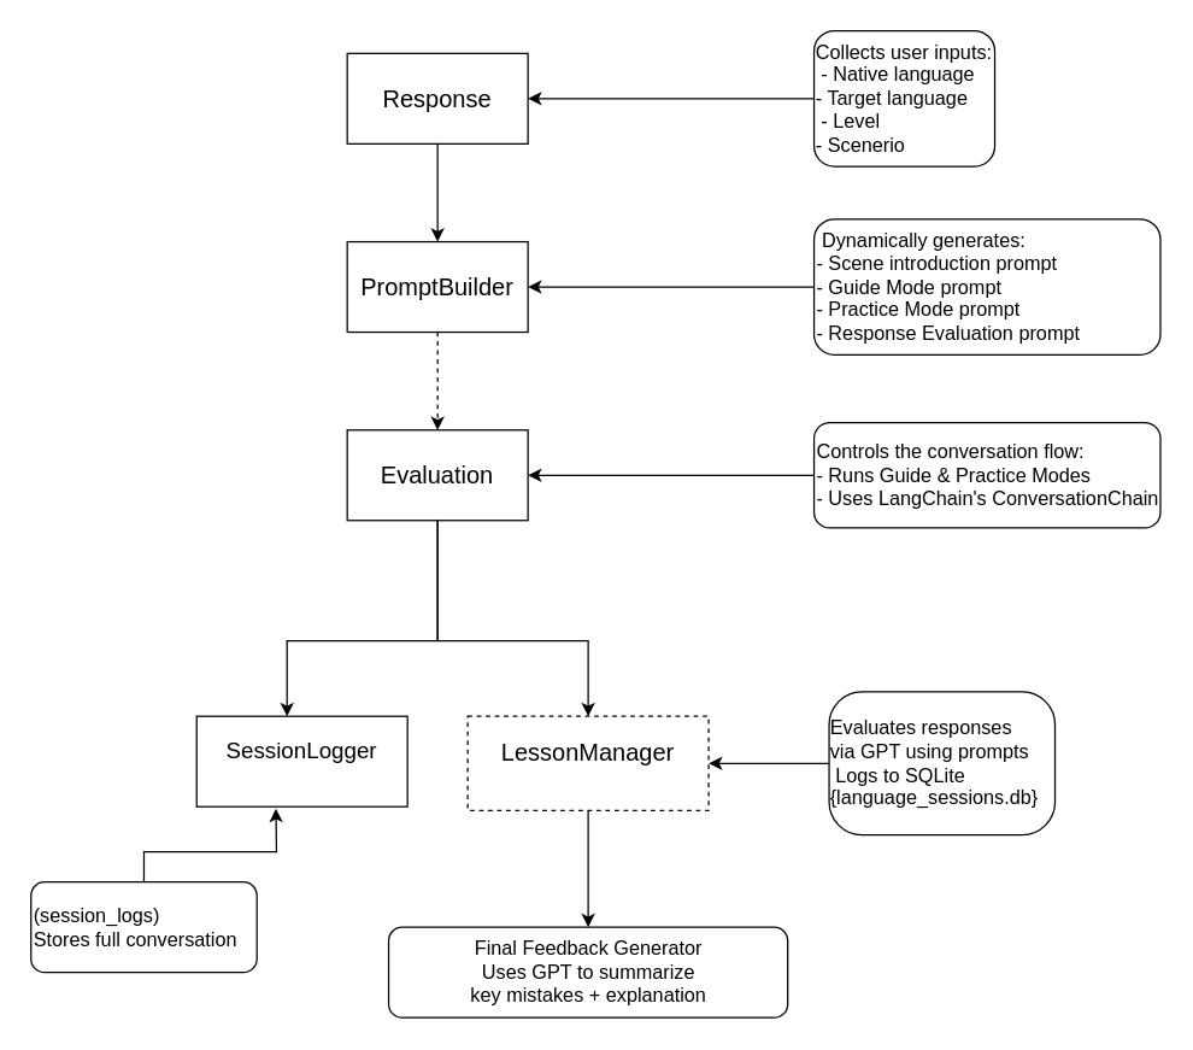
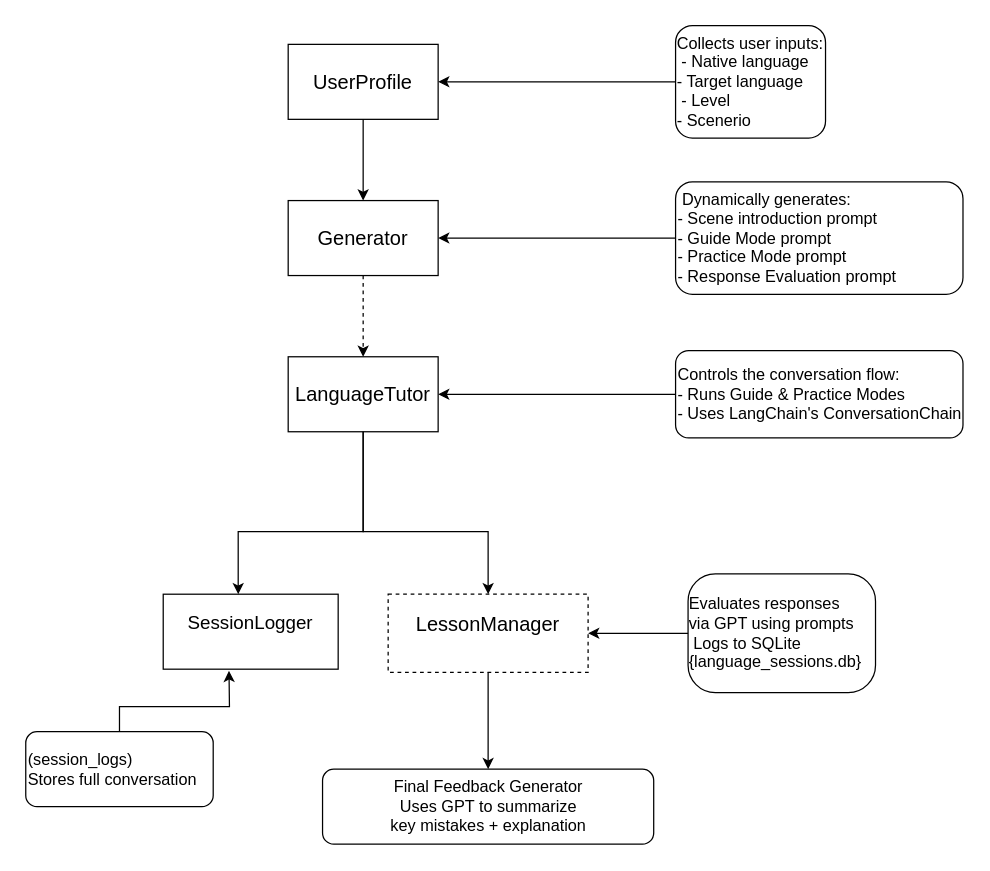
- <mxCell id="6" value="&lt;font style=&quot;font-size: 16px;&quot;&gt;Response&lt;/font&gt;" style="rounded=0;whiteSpace=wrap;html=1;" vertex="1" parent="1"><mxGeometry x="230" y="35" width="120" height="60" as="geometry" /></mxCell>
+ <mxCell id="6" value="&lt;font style=&quot;font-size: 16px;&quot;&gt;UserProfile&lt;/font&gt;" style="rounded=0;whiteSpace=wrap;html=1;" vertex="1" parent="1"><mxGeometry x="230" y="35" width="120" height="60" as="geometry" /></mxCell>
- <mxCell id="5" value="&lt;font style=&quot;font-size: 16px;&quot;&gt;PromptBuilder&lt;/font&gt;" style="rounded=0;whiteSpace=wrap;html=1;" vertex="1" parent="1"><mxGeometry x="230" y="160" width="120" height="60" as="geometry" /></mxCell>
+ <mxCell id="5" value="&lt;font style=&quot;font-size: 16px;&quot;&gt;Generator&lt;/font&gt;" style="rounded=0;whiteSpace=wrap;html=1;" vertex="1" parent="1"><mxGeometry x="230" y="160" width="120" height="60" as="geometry" /></mxCell>
- <mxCell id="7" value="&lt;font style=&quot;font-size: 16px;&quot;&gt;Evaluation&lt;/font&gt;" style="rounded=0;whiteSpace=wrap;html=1;" vertex="1" parent="1"><mxGeometry x="230" y="285" width="120" height="60" as="geometry" /></mxCell>
+ <mxCell id="7" value="&lt;font style=&quot;font-size: 16px;&quot;&gt;LanguageTutor&lt;/font&gt;" style="rounded=0;whiteSpace=wrap;html=1;" vertex="1" parent="1"><mxGeometry x="230" y="285" width="120" height="60" as="geometry" /></mxCell>
